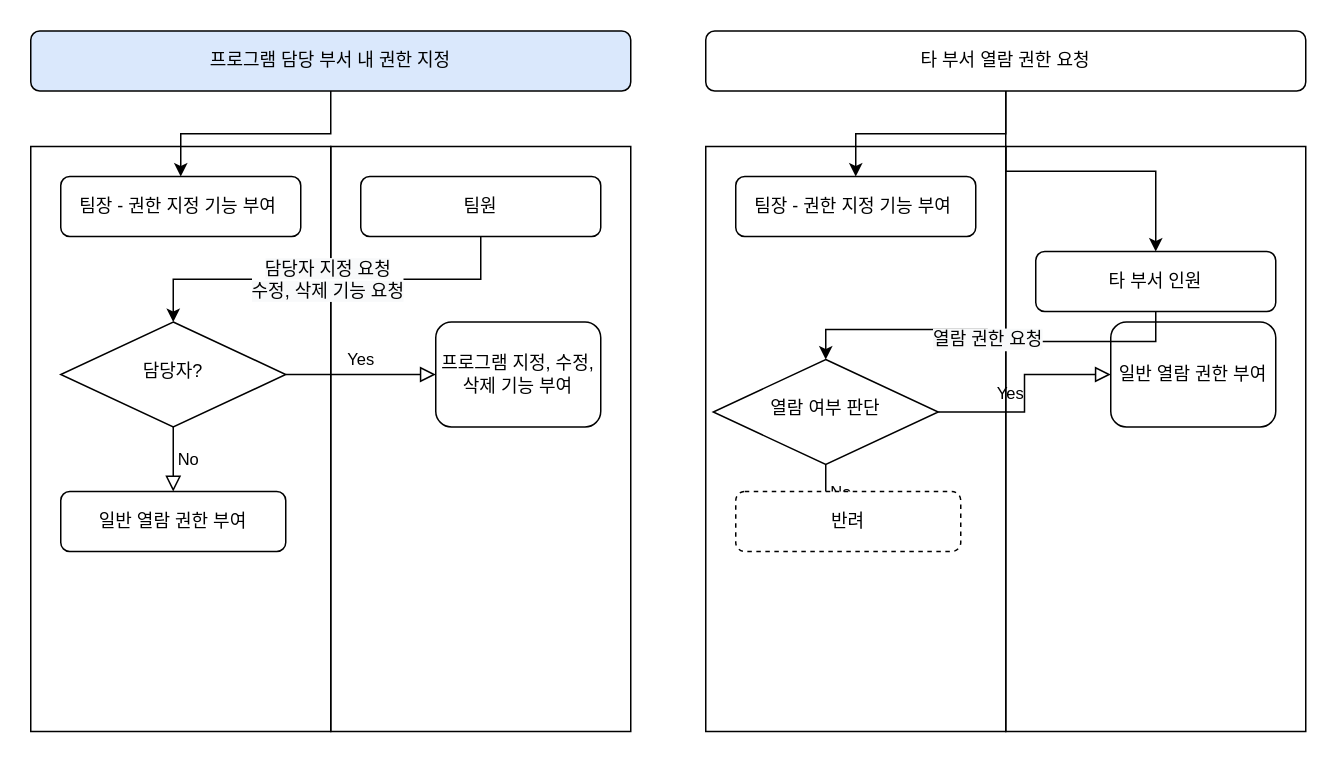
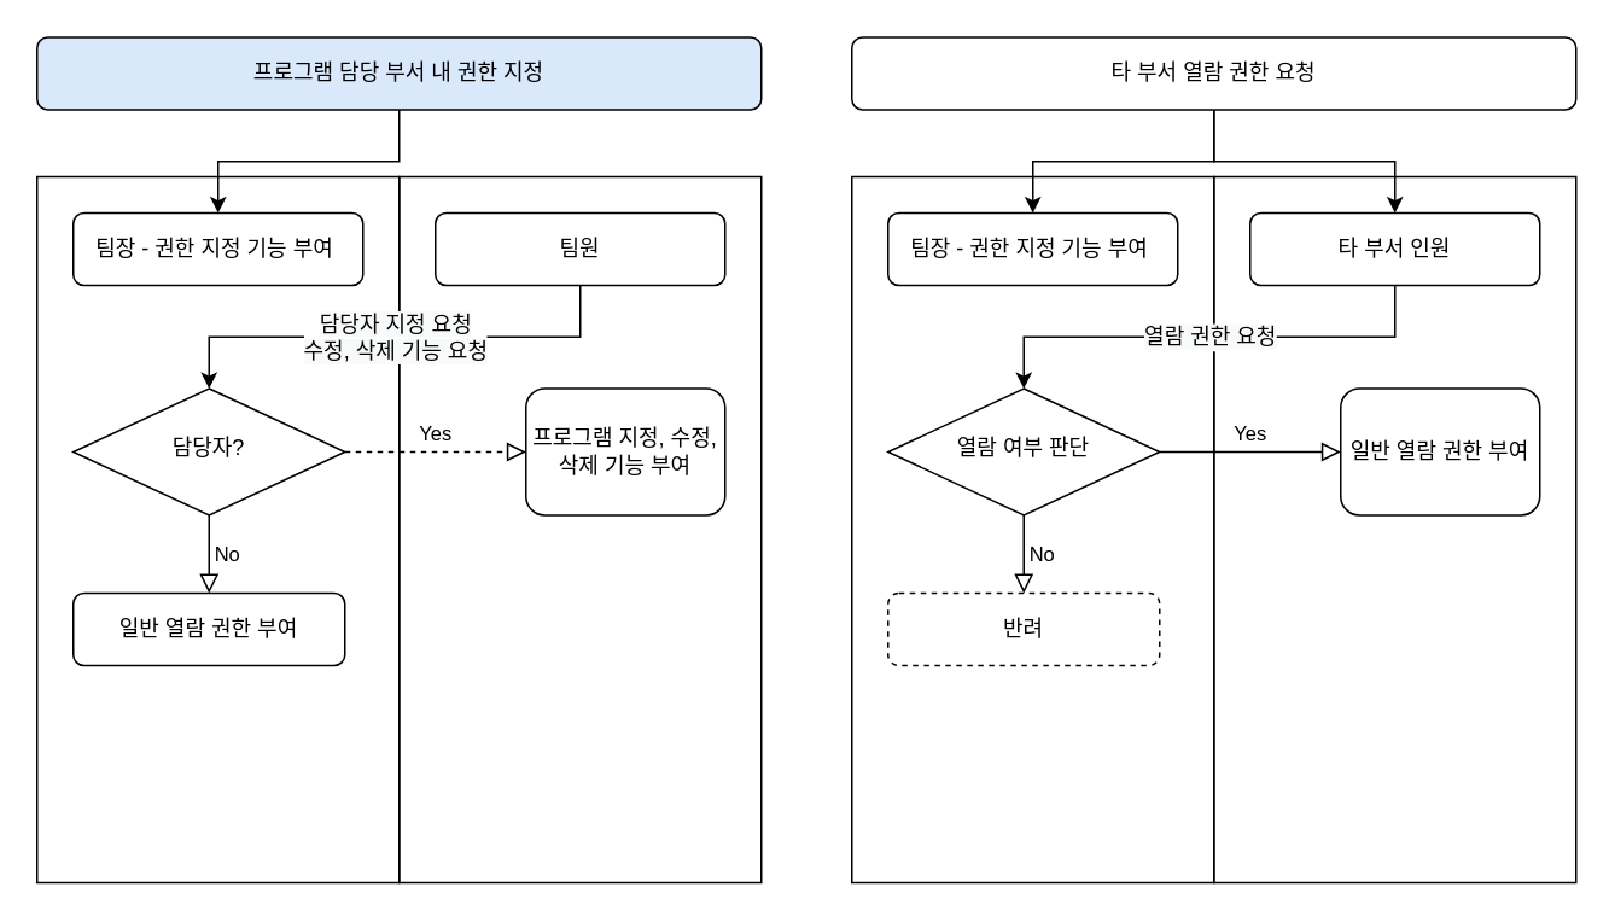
- <mxCell id="21" value="&lt;span&gt;타 부서 인원&lt;br&gt;&lt;/span&gt;" style="rounded=1;whiteSpace=wrap;html=1;fontSize=12;glass=0;strokeWidth=1;shadow=0;" vertex="1" parent="1"><mxGeometry x="690" y="167" width="160" height="40" as="geometry" /></mxCell>
+ <mxCell id="21" value="&lt;span&gt;타 부서 인원&lt;br&gt;&lt;/span&gt;" style="rounded=1;whiteSpace=wrap;html=1;fontSize=12;glass=0;strokeWidth=1;shadow=0;" vertex="1" parent="1"><mxGeometry x="690" y="117" width="160" height="40" as="geometry" /></mxCell>
- <mxCell id="6" value="Yes" style="edgeStyle=orthogonalEdgeStyle;rounded=0;html=1;jettySize=auto;orthogonalLoop=1;fontSize=11;endArrow=block;endFill=0;endSize=8;strokeWidth=1;shadow=0;labelBackgroundColor=none;exitX=1;exitY=0.5;exitDx=0;exitDy=0;" parent="1" source="13" target="7" edge="1"><mxGeometry y="10" relative="1" as="geometry"><mxPoint as="offset" /><mxPoint x="190" y="302" as="sourcePoint" /></mxGeometry></mxCell>
+ <mxCell id="6" value="Yes" style="edgeStyle=orthogonalEdgeStyle;rounded=0;html=1;jettySize=auto;orthogonalLoop=1;fontSize=11;endArrow=block;endFill=0;endSize=8;strokeWidth=1;shadow=0;labelBackgroundColor=none;exitX=1;exitY=0.5;exitDx=0;exitDy=0;dashed=1;" parent="1" source="13" target="7" edge="1"><mxGeometry y="10" relative="1" as="geometry"><mxPoint as="offset" /><mxPoint x="190" y="302" as="sourcePoint" /></mxGeometry></mxCell>
- <mxCell id="25" value="열람 여부 판단" style="rhombus;whiteSpace=wrap;html=1;shadow=0;fontFamily=Helvetica;fontSize=12;align=center;strokeWidth=1;spacing=6;spacingTop=-4;" vertex="1" parent="1"><mxGeometry x="475" y="239" width="150" height="70" as="geometry" /></mxCell>
+ <mxCell id="25" value="열람 여부 판단" style="rhombus;whiteSpace=wrap;html=1;shadow=0;fontFamily=Helvetica;fontSize=12;align=center;strokeWidth=1;spacing=6;spacingTop=-4;" vertex="1" parent="1"><mxGeometry x="490" y="214" width="150" height="70" as="geometry" /></mxCell>
